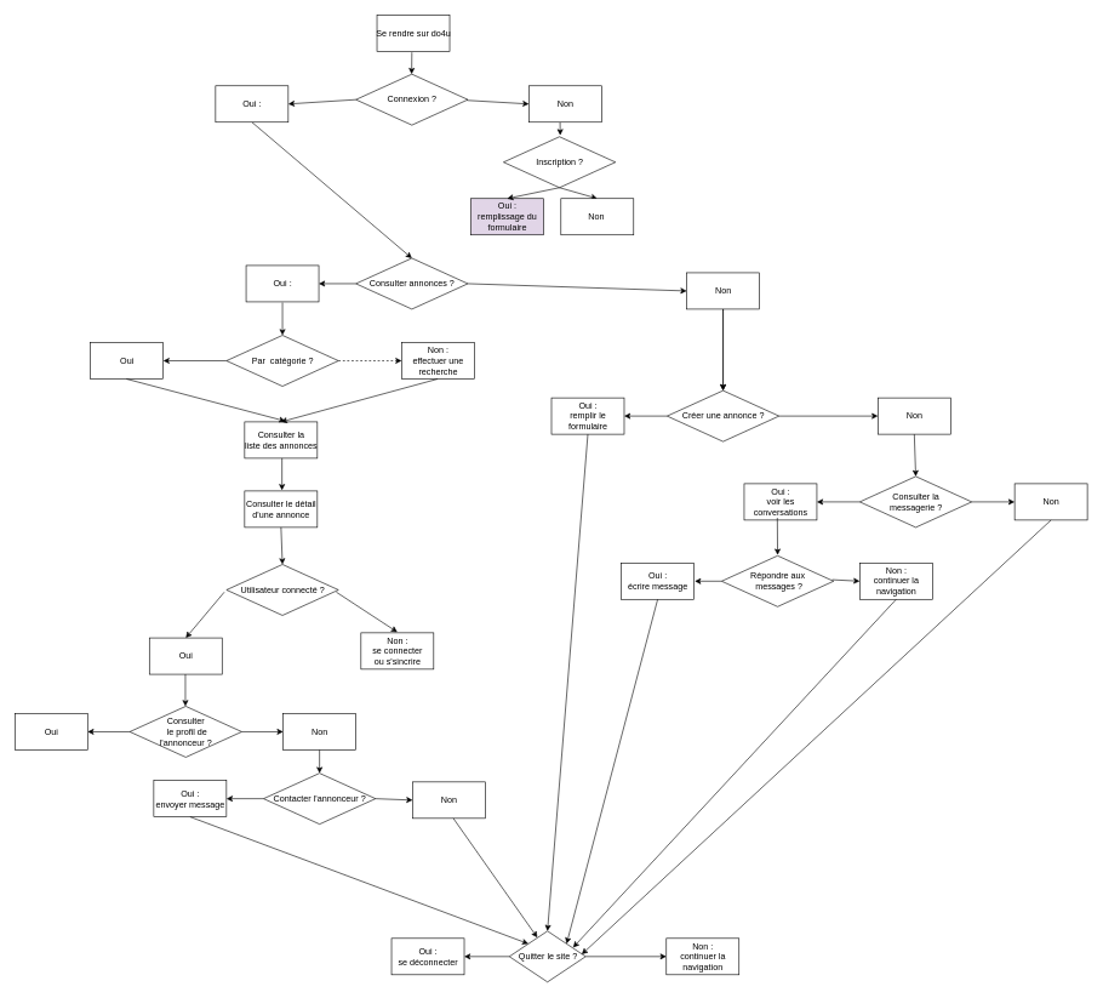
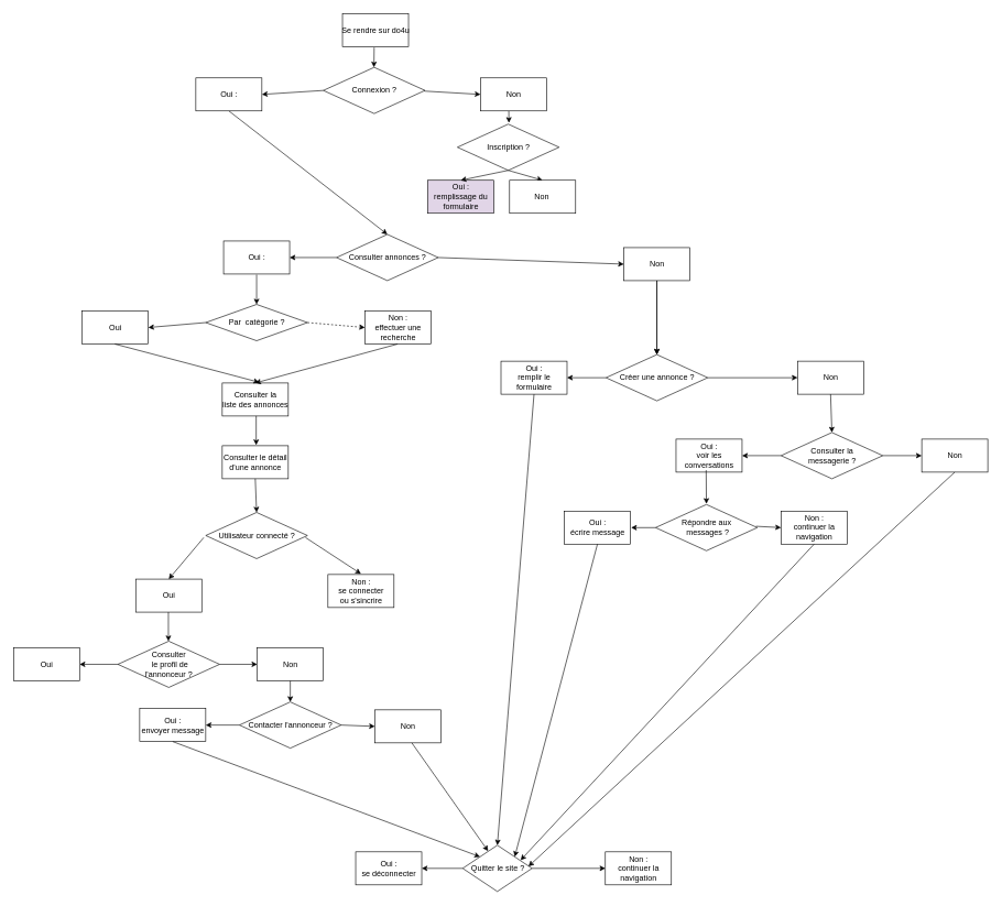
- <mxCell id="10" value="Consulter annonces ?" style="shape=rhombus;html=1;dashed=0;whitespace=wrap;perimeter=rhombusPerimeter;strokeColor=#000000;fontColor=#000000;fillColor=#FFFFFF;" parent="1" vertex="1"><mxGeometry x="489" y="354" width="154" height="70" as="geometry" /></mxCell>
+ <mxCell id="10" value="Consulter annonces ?" style="shape=rhombus;html=1;dashed=0;whitespace=wrap;perimeter=rhombusPerimeter;strokeColor=#000000;fontColor=#000000;fillColor=#FFFFFF;" parent="1" vertex="1"><mxGeometry x="509" y="354" width="154" height="70" as="geometry" /></mxCell>
- <mxCell id="35" value="Par&amp;nbsp; catégorie ?" style="shape=rhombus;html=1;dashed=0;whitespace=wrap;perimeter=rhombusPerimeter;strokeColor=#000000;fontColor=#000000;fillColor=#FFFFFF;" vertex="1" parent="1"><mxGeometry x="311" y="460" width="154" height="70" as="geometry" /></mxCell>
+ <mxCell id="35" value="Par&amp;nbsp; catégorie ?" style="shape=rhombus;html=1;dashed=0;whitespace=wrap;perimeter=rhombusPerimeter;strokeColor=#000000;fontColor=#000000;fillColor=#FFFFFF;" vertex="1" parent="1"><mxGeometry x="311" y="460" width="154" height="55" as="geometry" /></mxCell>
